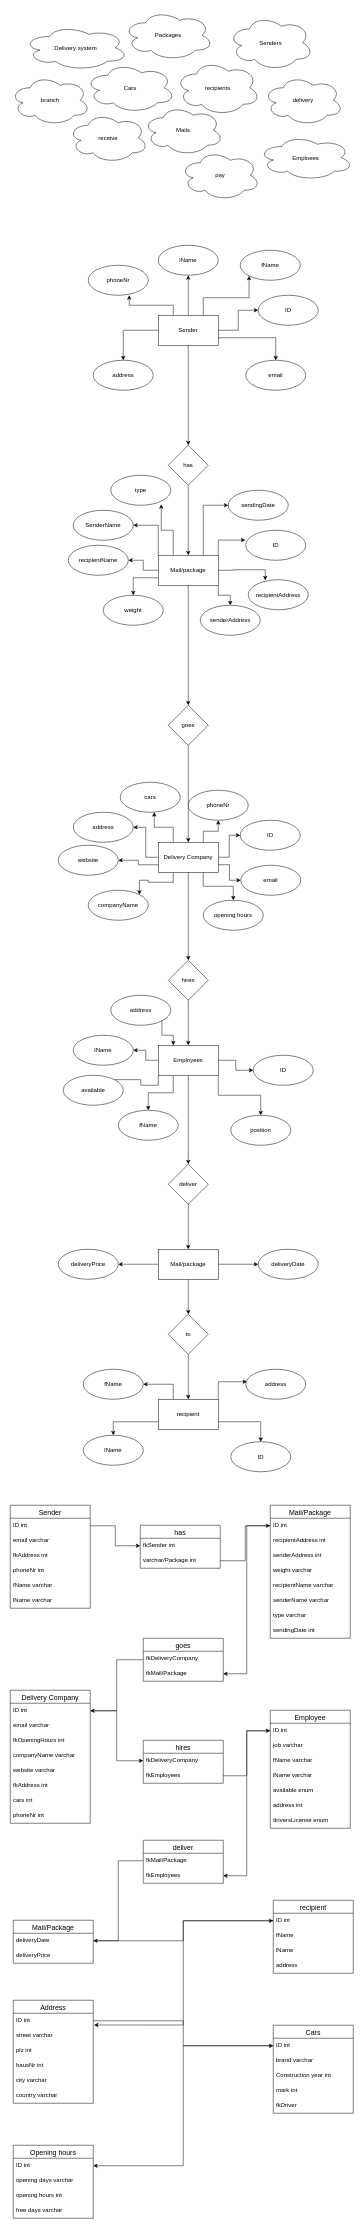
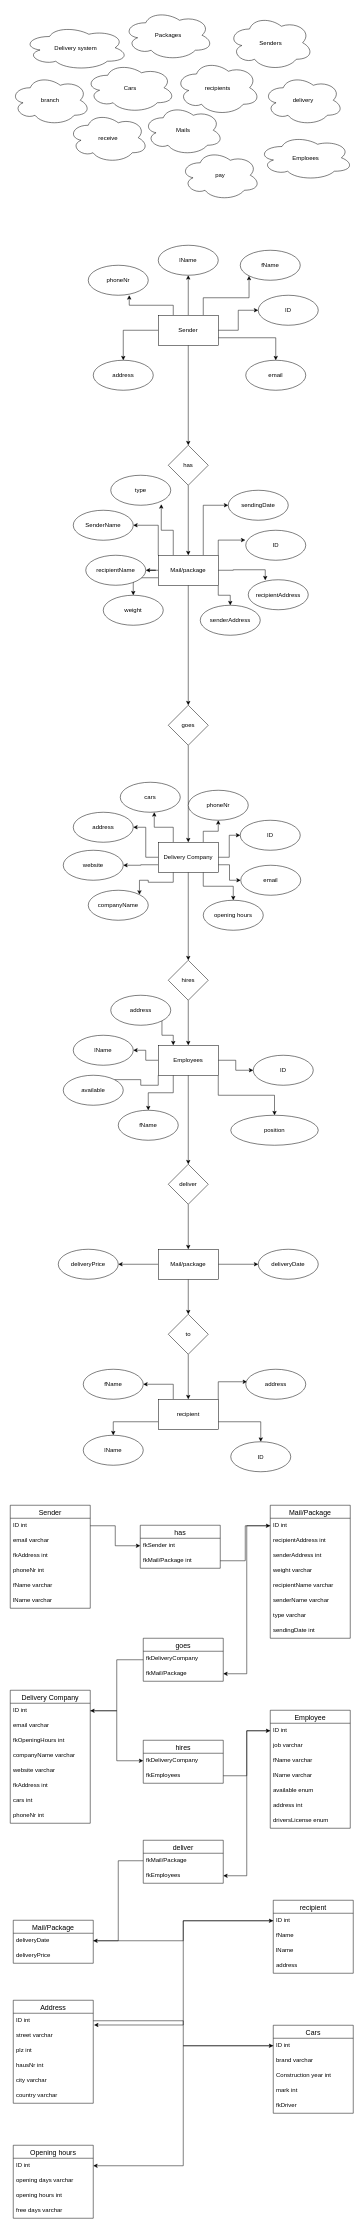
- <mxCell id="38" value="recipientName" style="ellipse;whiteSpace=wrap;html=1;rounded=0;" parent="1" vertex="1"><mxGeometry x="136" y="1090" width="120" height="60" as="geometry" /></mxCell>
+ <mxCell id="38" value="recipientName" style="ellipse;whiteSpace=wrap;html=1;rounded=0;" parent="1" vertex="1"><mxGeometry x="171" y="1110" width="120" height="60" as="geometry" /></mxCell>
- <mxCell id="58" value="website" style="ellipse;whiteSpace=wrap;html=1;rounded=0;" parent="1" vertex="1"><mxGeometry x="116" y="1690" width="120" height="60" as="geometry" /></mxCell>
+ <mxCell id="58" value="website" style="ellipse;whiteSpace=wrap;html=1;rounded=0;" parent="1" vertex="1"><mxGeometry x="126" y="1700" width="120" height="60" as="geometry" /></mxCell>
- <mxCell id="77" value="position" style="ellipse;whiteSpace=wrap;html=1;rounded=0;" parent="1" vertex="1"><mxGeometry x="461" y="2230" width="120" height="60" as="geometry" /></mxCell>
+ <mxCell id="77" value="position" style="ellipse;whiteSpace=wrap;html=1;rounded=0;" parent="1" vertex="1"><mxGeometry x="461" y="2230" width="175" height="60" as="geometry" /></mxCell>
- <mxCell id="118" value="varchar/Package int" style="text;strokeColor=none;fillColor=none;spacingLeft=4;spacingRight=4;overflow=hidden;rotatable=0;points=[[0,0.5],[1,0.5]];portConstraint=eastwest;fontSize=12;" parent="116" vertex="1"><mxGeometry y="56" width="160" height="30" as="geometry" /></mxCell>
+ <mxCell id="118" value="fkMail/Package int" style="text;strokeColor=none;fillColor=none;spacingLeft=4;spacingRight=4;overflow=hidden;rotatable=0;points=[[0,0.5],[1,0.5]];portConstraint=eastwest;fontSize=12;" parent="116" vertex="1"><mxGeometry y="56" width="160" height="30" as="geometry" /></mxCell>
